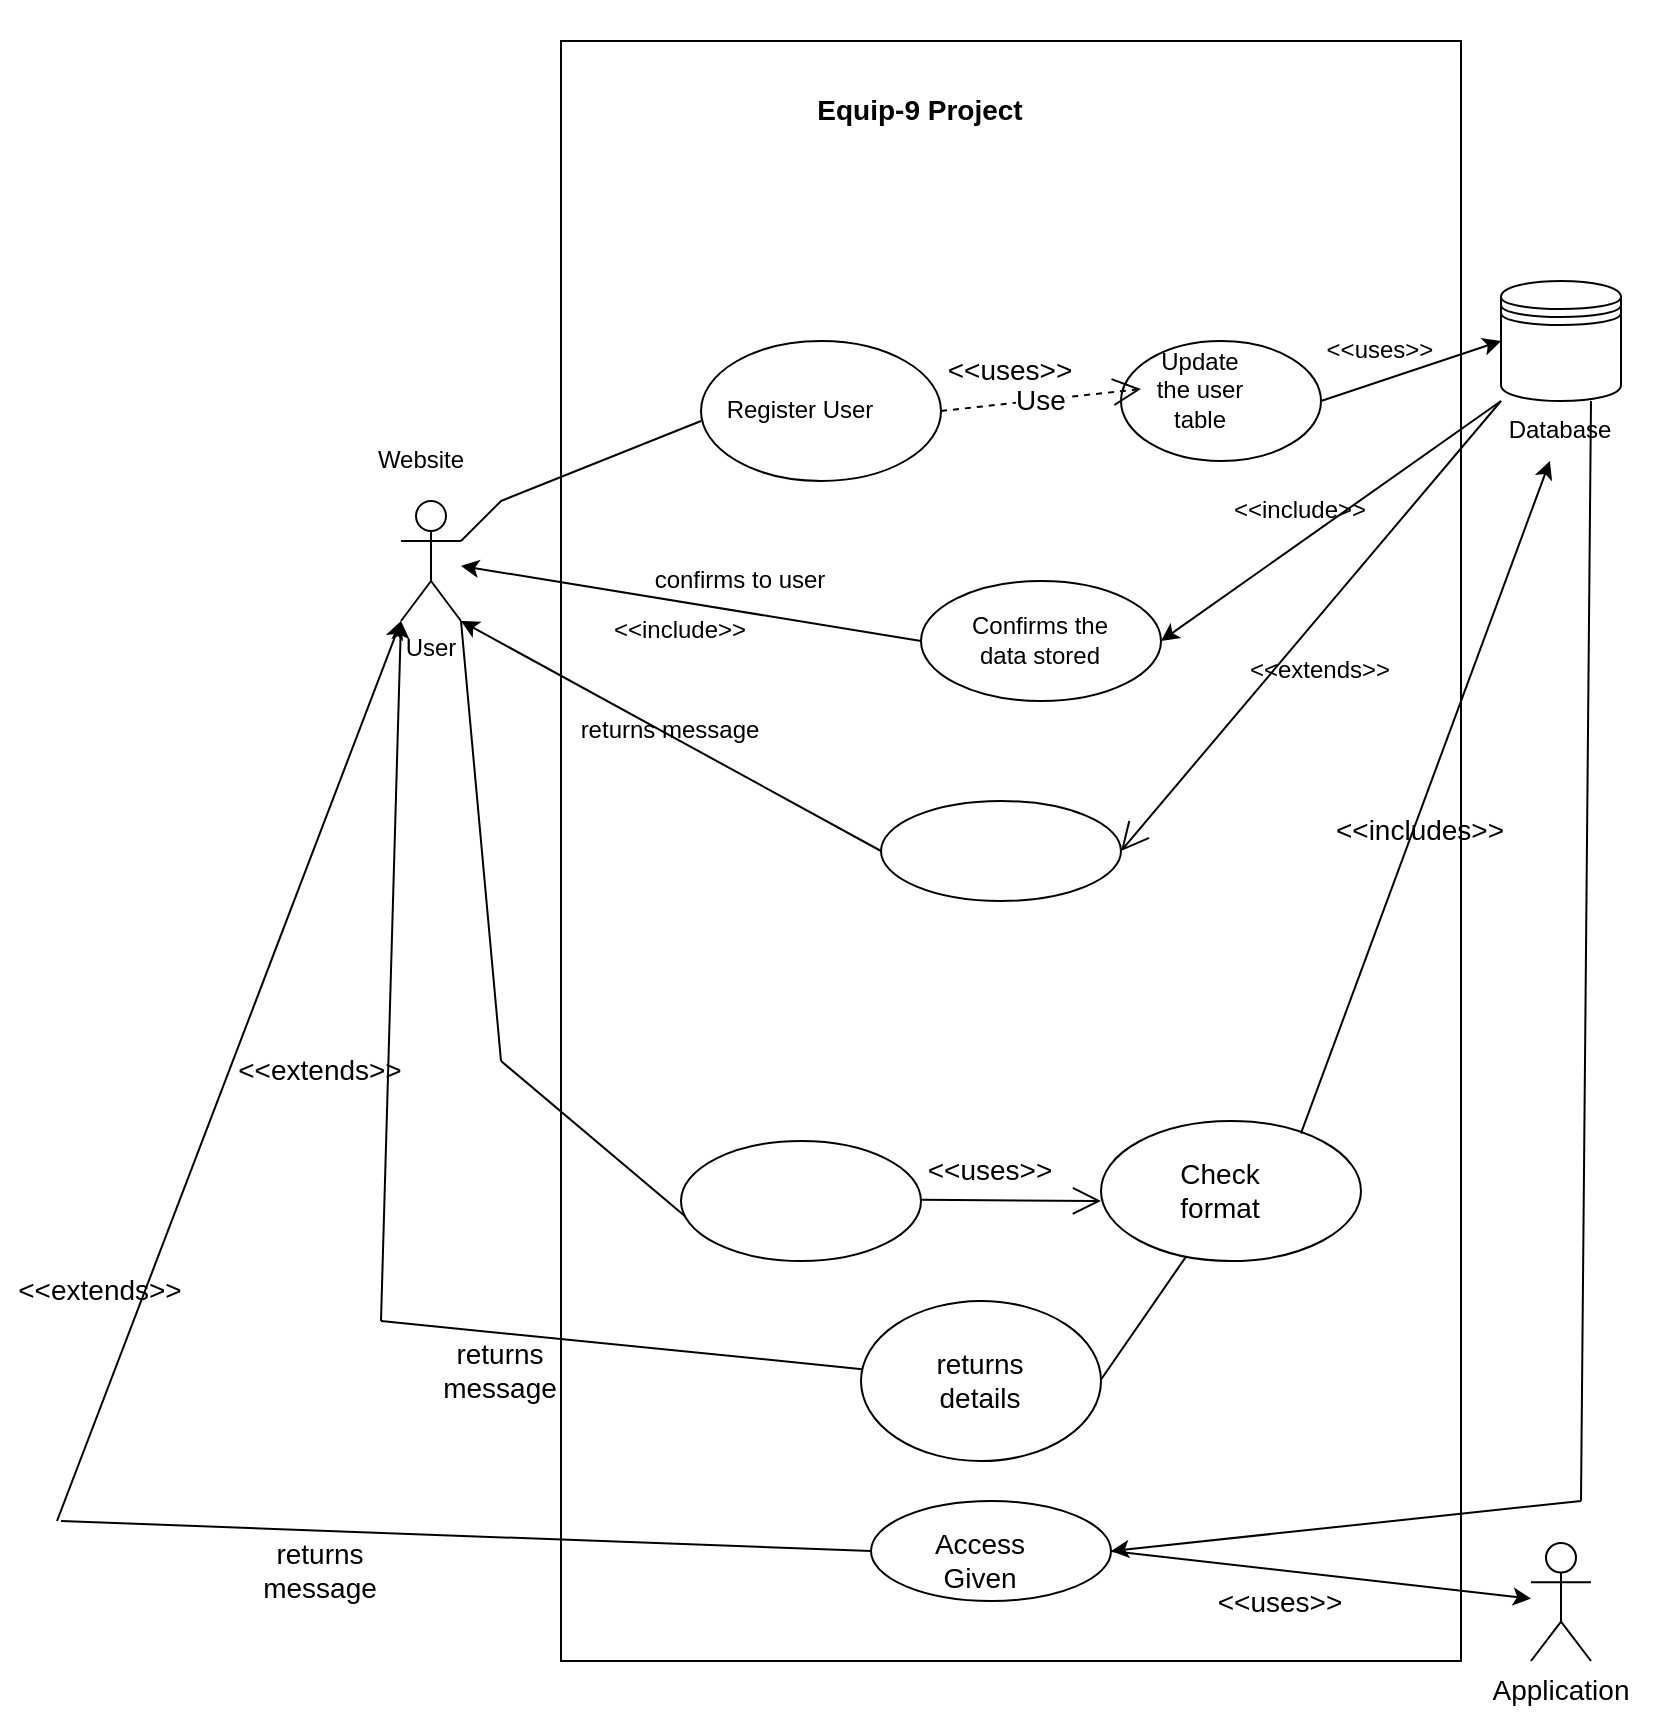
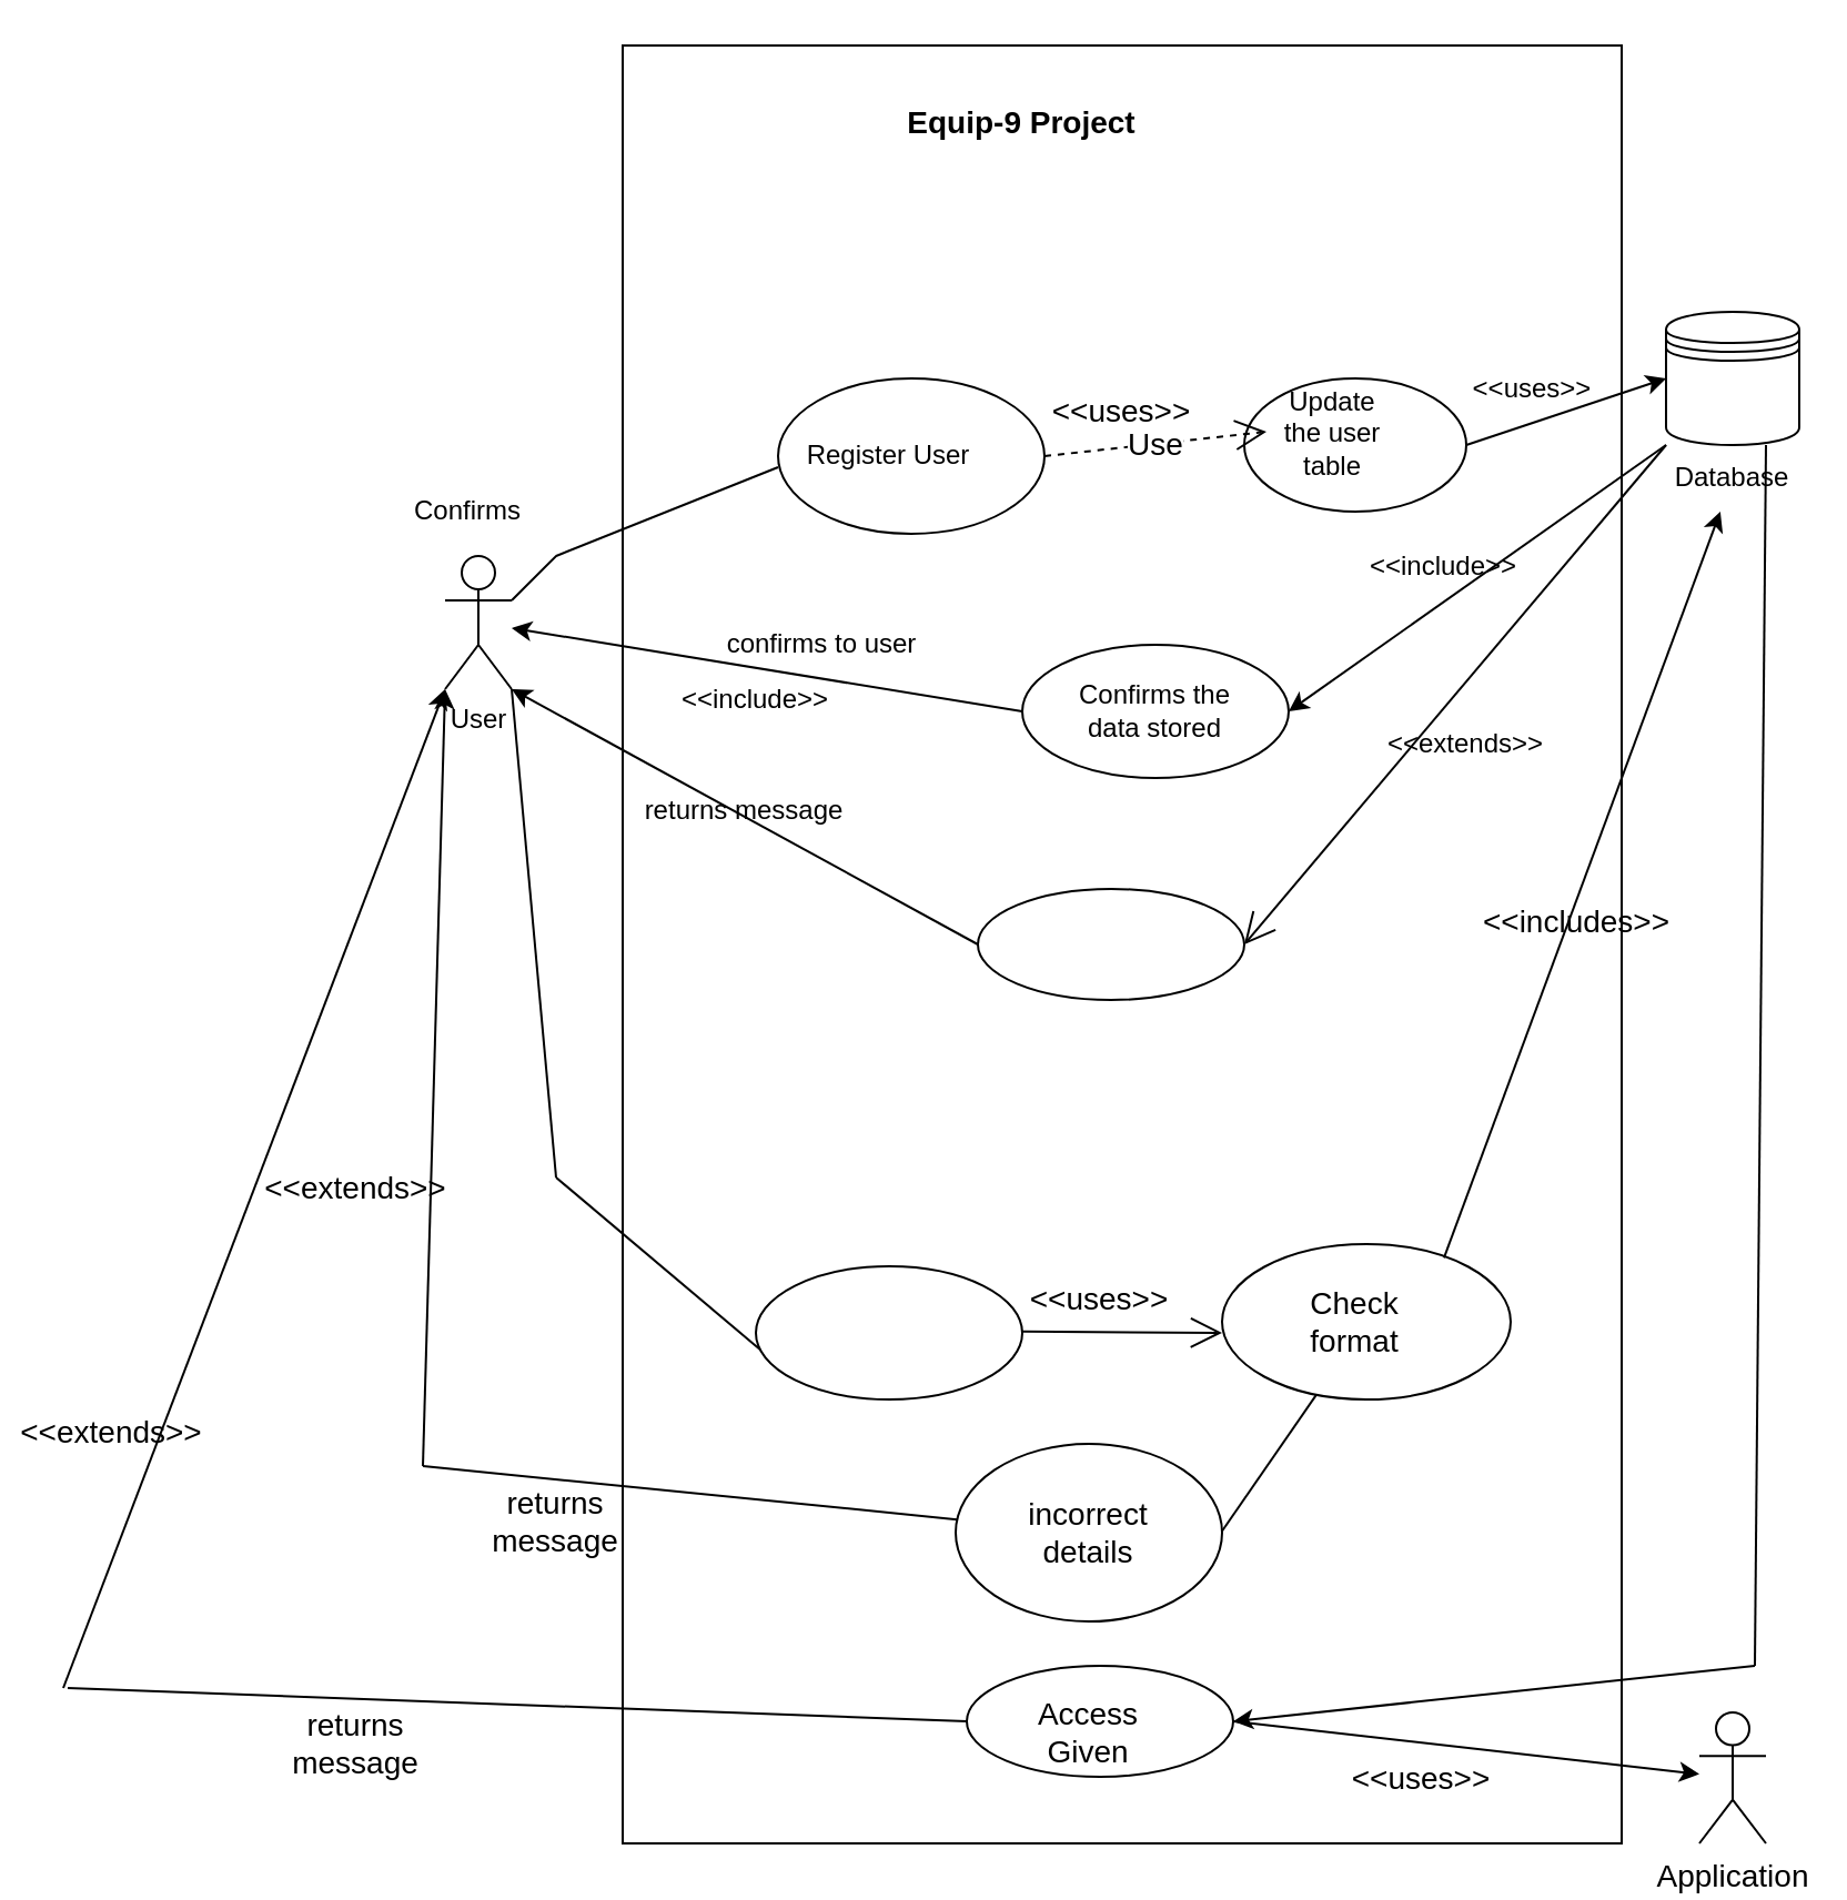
- <mxCell id="4" value="Website" style="text;html=1;align=center;verticalAlign=middle;resizable=0;points=[];autosize=1;strokeColor=none;fillColor=none;" parent="1" vertex="1"><mxGeometry x="175" y="215" width="70" height="30" as="geometry" /></mxCell>
+ <mxCell id="4" value="Confirms" style="text;html=1;align=center;verticalAlign=middle;resizable=0;points=[];autosize=1;strokeColor=none;fillColor=none;" parent="1" vertex="1"><mxGeometry x="175" y="215" width="70" height="30" as="geometry" /></mxCell>
- <mxCell id="40" value="returns details" style="text;html=1;strokeColor=none;fillColor=none;align=center;verticalAlign=middle;whiteSpace=wrap;rounded=0;fontSize=14;" vertex="1" parent="1"><mxGeometry x="460" y="675" width="60" height="30" as="geometry" /></mxCell>
+ <mxCell id="40" value="incorrect details" style="text;html=1;strokeColor=none;fillColor=none;align=center;verticalAlign=middle;whiteSpace=wrap;rounded=0;fontSize=14;" vertex="1" parent="1"><mxGeometry x="460" y="675" width="60" height="30" as="geometry" /></mxCell>
